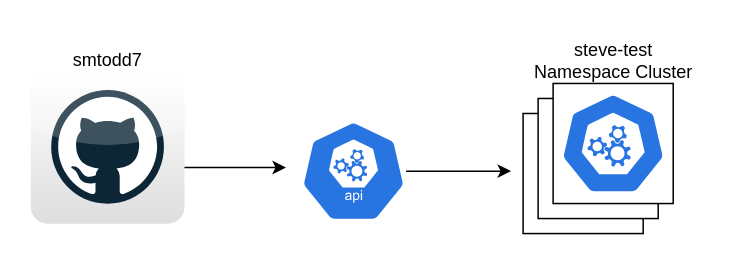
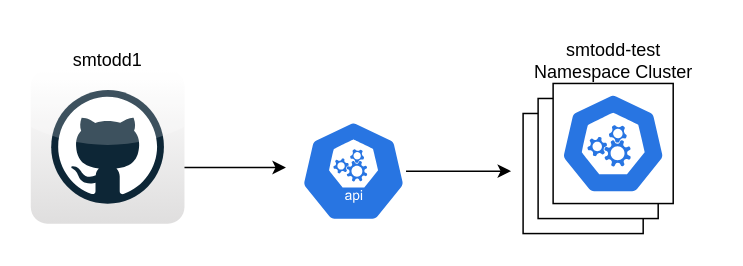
- <mxCell id="11" value="smtodd7" style="text;html=1;align=center;verticalAlign=middle;resizable=0;points=[];autosize=1;strokeColor=none;fillColor=none;" vertex="1" parent="1"><mxGeometry x="36.2" y="25" width="70" height="30" as="geometry" /></mxCell>
+ <mxCell id="11" value="smtodd1" style="text;html=1;align=center;verticalAlign=middle;resizable=0;points=[];autosize=1;strokeColor=none;fillColor=none;" vertex="1" parent="1"><mxGeometry x="36.2" y="25" width="70" height="30" as="geometry" /></mxCell>
- <mxCell id="10" value="steve-test&lt;br&gt;Namespace Cluster" style="text;html=1;align=center;verticalAlign=middle;resizable=0;points=[];autosize=1;strokeColor=none;fillColor=none;" vertex="1" parent="1"><mxGeometry x="343" y="20" width="130" height="40" as="geometry" /></mxCell>
+ <mxCell id="10" value="smtodd-test&lt;br&gt;Namespace Cluster" style="text;html=1;align=center;verticalAlign=middle;resizable=0;points=[];autosize=1;strokeColor=none;fillColor=none;" vertex="1" parent="1"><mxGeometry x="343" y="20" width="130" height="40" as="geometry" /></mxCell>
